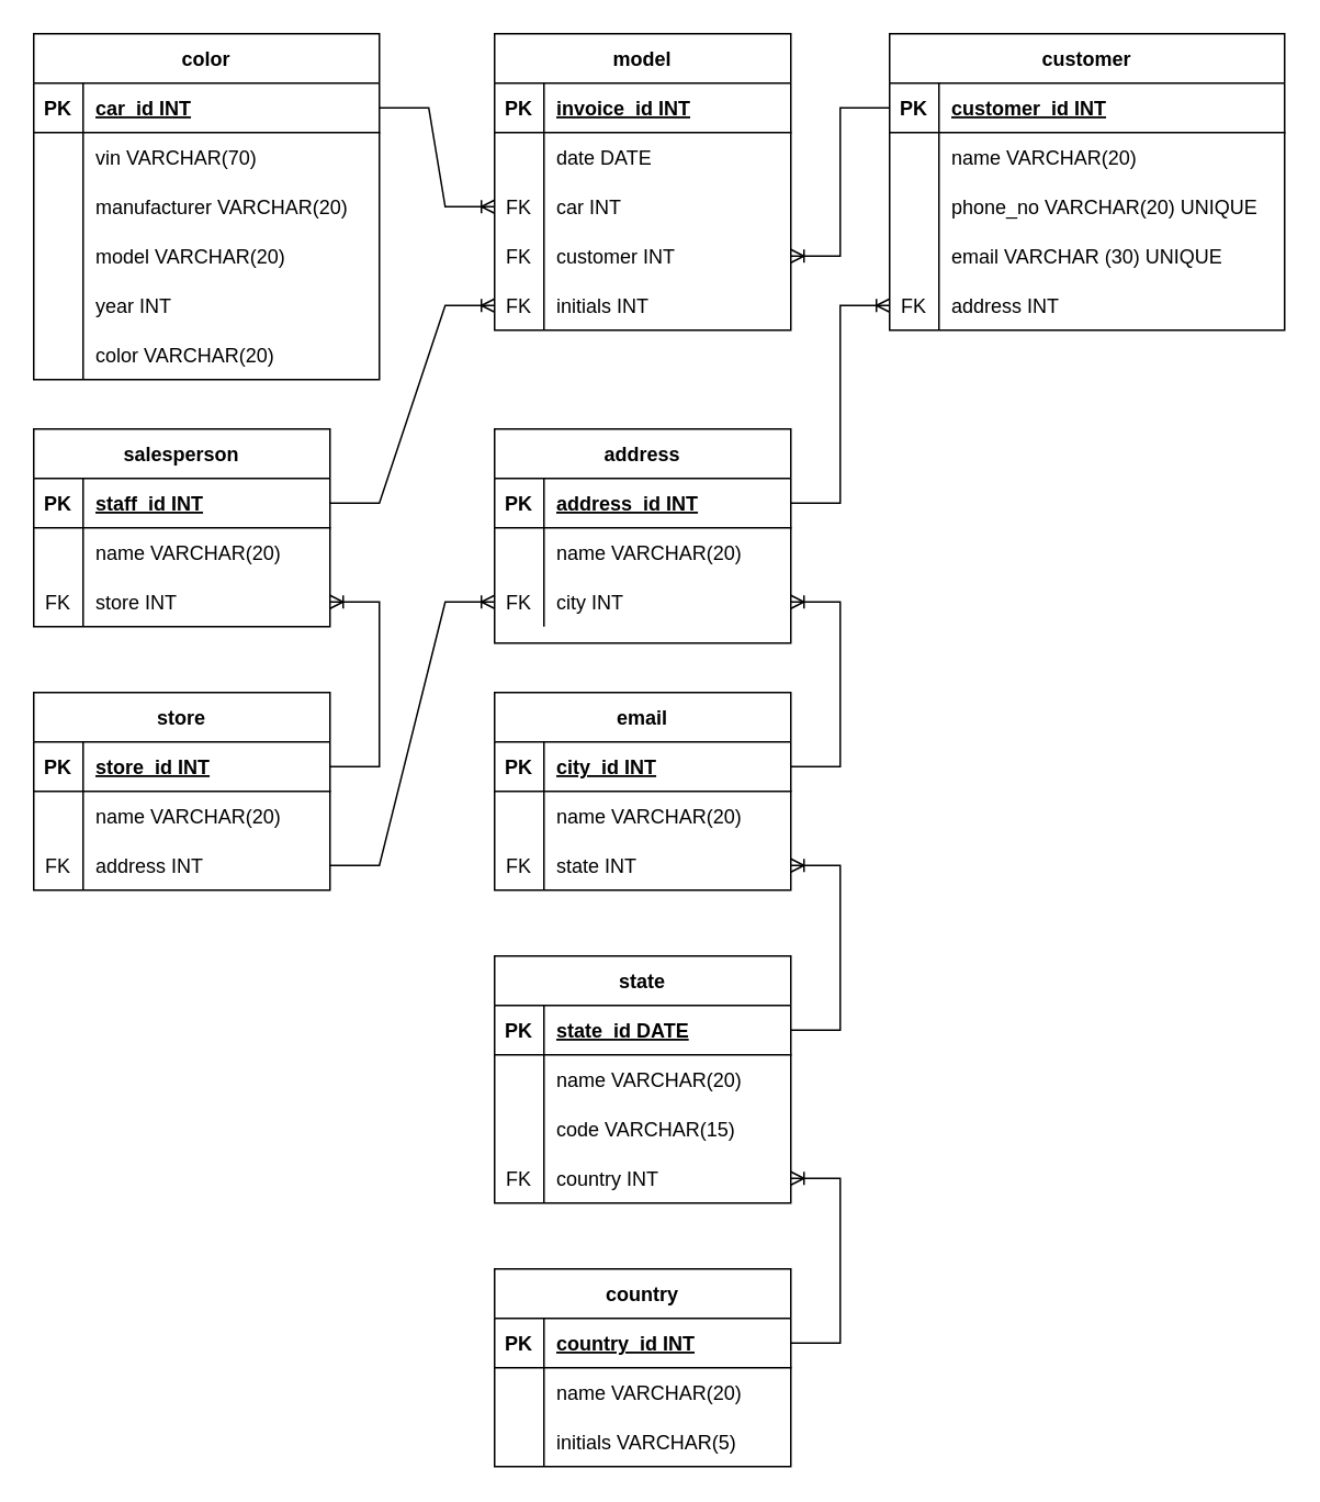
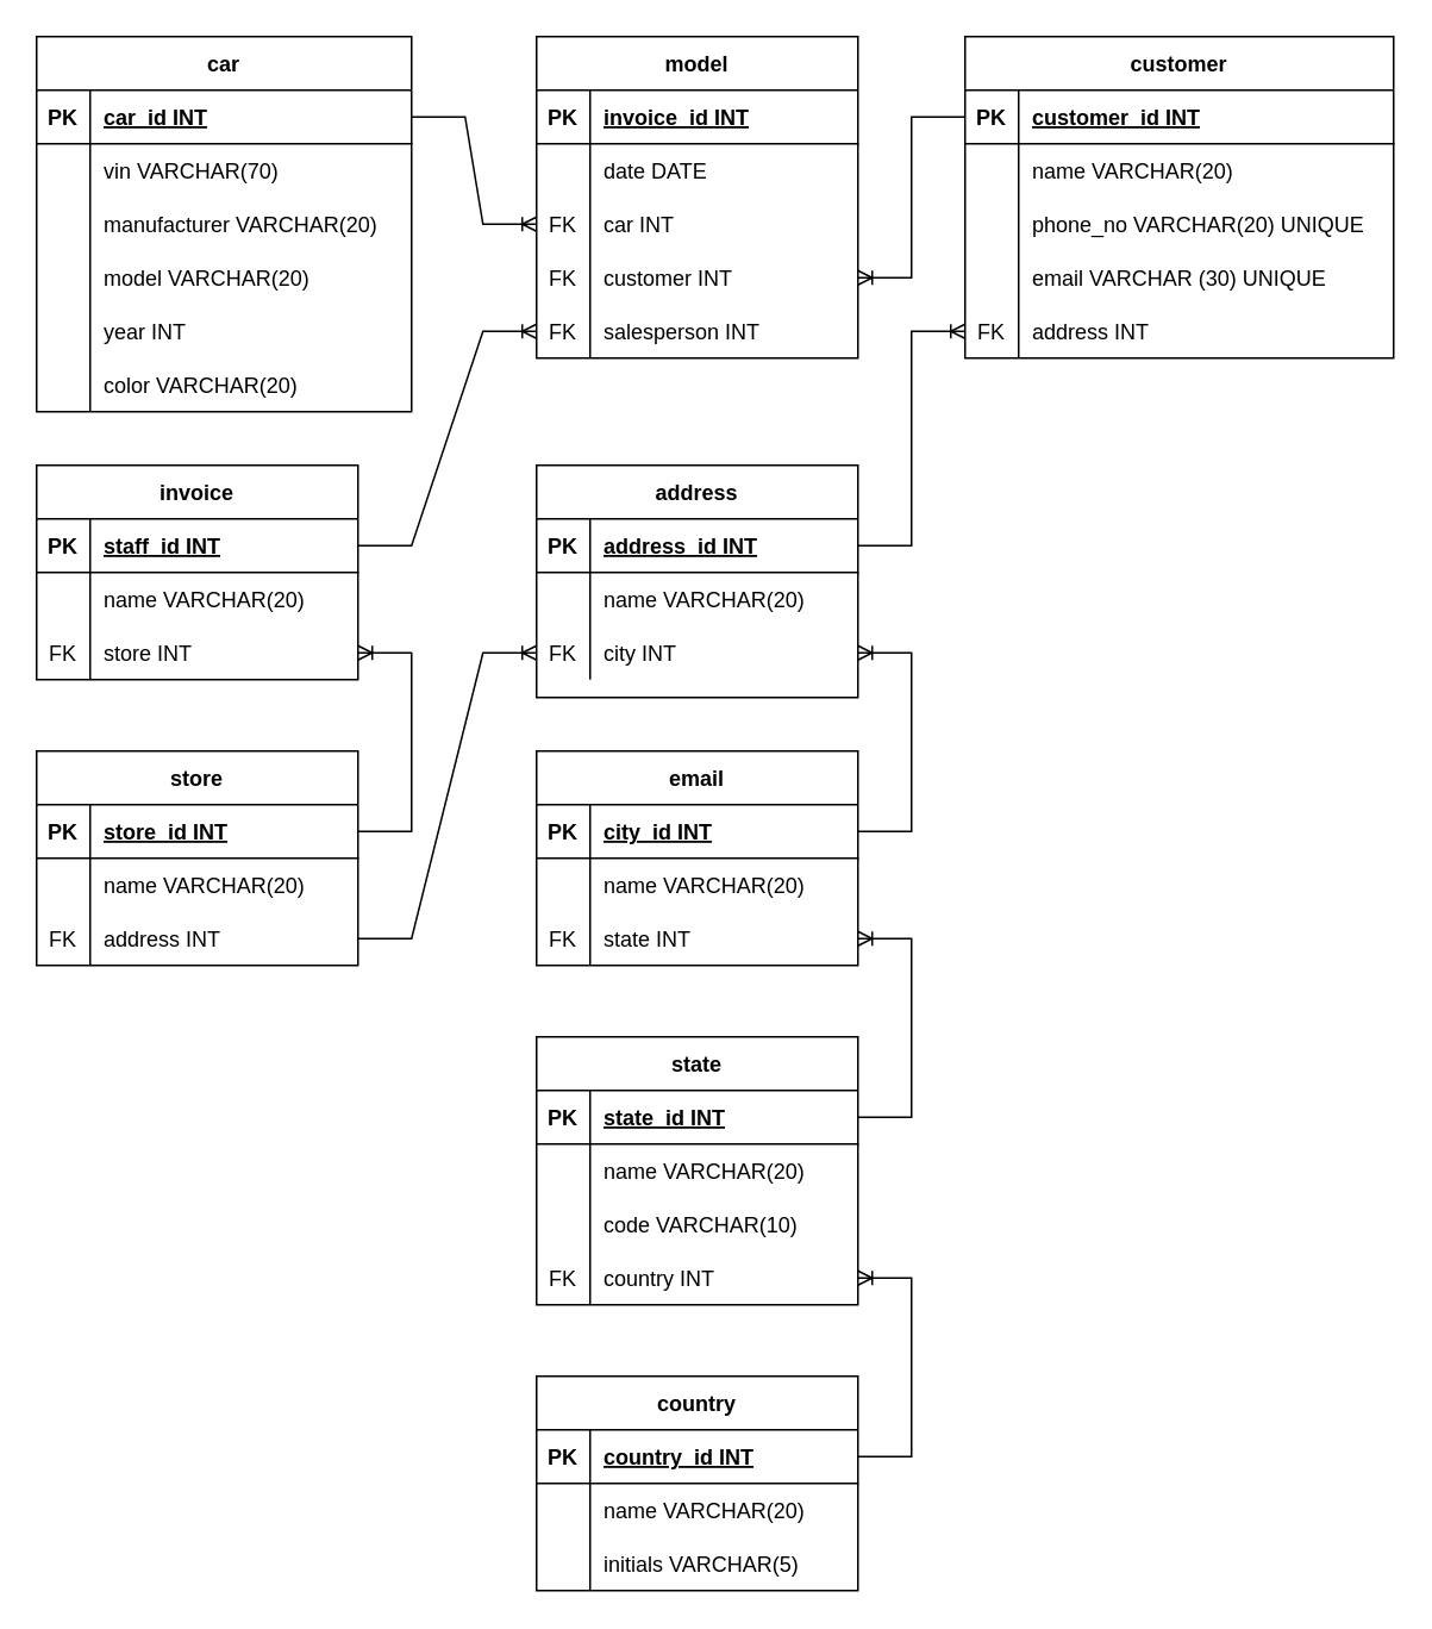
- <mxCell id="2" value="color" style="shape=table;startSize=30;container=1;collapsible=1;childLayout=tableLayout;fixedRows=1;rowLines=0;fontStyle=1;align=center;resizeLast=1;" vertex="1" parent="1"><mxGeometry x="20" y="20" width="210" height="210" as="geometry" /></mxCell>
+ <mxCell id="2" value="car" style="shape=table;startSize=30;container=1;collapsible=1;childLayout=tableLayout;fixedRows=1;rowLines=0;fontStyle=1;align=center;resizeLast=1;" vertex="1" parent="1"><mxGeometry x="20" y="20" width="210" height="210" as="geometry" /></mxCell>
- <mxCell id="62" value="initials INT" style="shape=partialRectangle;connectable=0;fillColor=none;top=0;left=0;bottom=0;right=0;align=left;spacingLeft=6;overflow=hidden;" vertex="1" parent="60"><mxGeometry x="30" width="150" height="30" as="geometry"><mxRectangle width="150" height="30" as="alternateBounds" /></mxGeometry></mxCell>
+ <mxCell id="62" value="salesperson INT" style="shape=partialRectangle;connectable=0;fillColor=none;top=0;left=0;bottom=0;right=0;align=left;spacingLeft=6;overflow=hidden;" vertex="1" parent="60"><mxGeometry x="30" width="150" height="30" as="geometry"><mxRectangle width="150" height="30" as="alternateBounds" /></mxGeometry></mxCell>
- <mxCell id="37" value="salesperson" style="shape=table;startSize=30;container=1;collapsible=1;childLayout=tableLayout;fixedRows=1;rowLines=0;fontStyle=1;align=center;resizeLast=1;" vertex="1" parent="1"><mxGeometry x="20" y="260" width="180" height="120" as="geometry" /></mxCell>
+ <mxCell id="37" value="invoice" style="shape=table;startSize=30;container=1;collapsible=1;childLayout=tableLayout;fixedRows=1;rowLines=0;fontStyle=1;align=center;resizeLast=1;" vertex="1" parent="1"><mxGeometry x="20" y="260" width="180" height="120" as="geometry" /></mxCell>
- <mxCell id="90" value="state_id DATE" style="shape=partialRectangle;connectable=0;fillColor=none;top=0;left=0;bottom=0;right=0;align=left;spacingLeft=6;fontStyle=5;overflow=hidden;" vertex="1" parent="88"><mxGeometry x="30" width="150" height="30" as="geometry"><mxRectangle width="150" height="30" as="alternateBounds" /></mxGeometry></mxCell>
+ <mxCell id="90" value="state_id INT" style="shape=partialRectangle;connectable=0;fillColor=none;top=0;left=0;bottom=0;right=0;align=left;spacingLeft=6;fontStyle=5;overflow=hidden;" vertex="1" parent="88"><mxGeometry x="30" width="150" height="30" as="geometry"><mxRectangle width="150" height="30" as="alternateBounds" /></mxGeometry></mxCell>
- <mxCell id="96" value="code VARCHAR(15)" style="shape=partialRectangle;connectable=0;fillColor=none;top=0;left=0;bottom=0;right=0;align=left;spacingLeft=6;overflow=hidden;" vertex="1" parent="94"><mxGeometry x="30" width="150" height="30" as="geometry"><mxRectangle width="150" height="30" as="alternateBounds" /></mxGeometry></mxCell>
+ <mxCell id="96" value="code VARCHAR(10)" style="shape=partialRectangle;connectable=0;fillColor=none;top=0;left=0;bottom=0;right=0;align=left;spacingLeft=6;overflow=hidden;" vertex="1" parent="94"><mxGeometry x="30" width="150" height="30" as="geometry"><mxRectangle width="150" height="30" as="alternateBounds" /></mxGeometry></mxCell>
